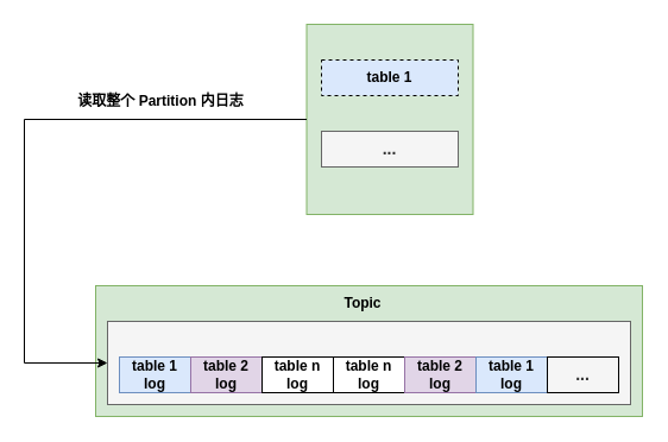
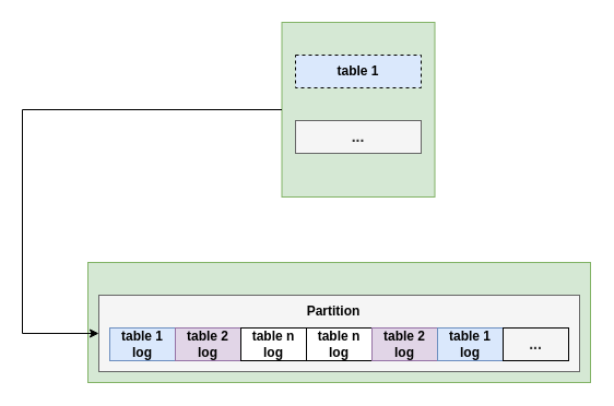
- <mxCell id="14" value="读取整个 Partition 内日志" style="text;html=1;strokeColor=none;fillColor=none;align=center;verticalAlign=middle;whiteSpace=wrap;rounded=0;fontStyle=1" vertex="1" parent="1"><mxGeometry x="60" y="70" width="150" height="30" as="geometry" /></mxCell>
- <mxCell id="13" value="Topic" style="text;html=1;strokeColor=none;fillColor=none;align=center;verticalAlign=middle;whiteSpace=wrap;rounded=0;fontStyle=1" vertex="1" parent="1"><mxGeometry x="275" y="240" width="60" height="30" as="geometry" /></mxCell>
+ <mxCell id="12" value="Partition" style="text;html=1;strokeColor=none;fillColor=none;align=center;verticalAlign=middle;whiteSpace=wrap;rounded=0;fontStyle=1" vertex="1" parent="1"><mxGeometry x="275" y="270" width="60" height="30" as="geometry" /></mxCell>
